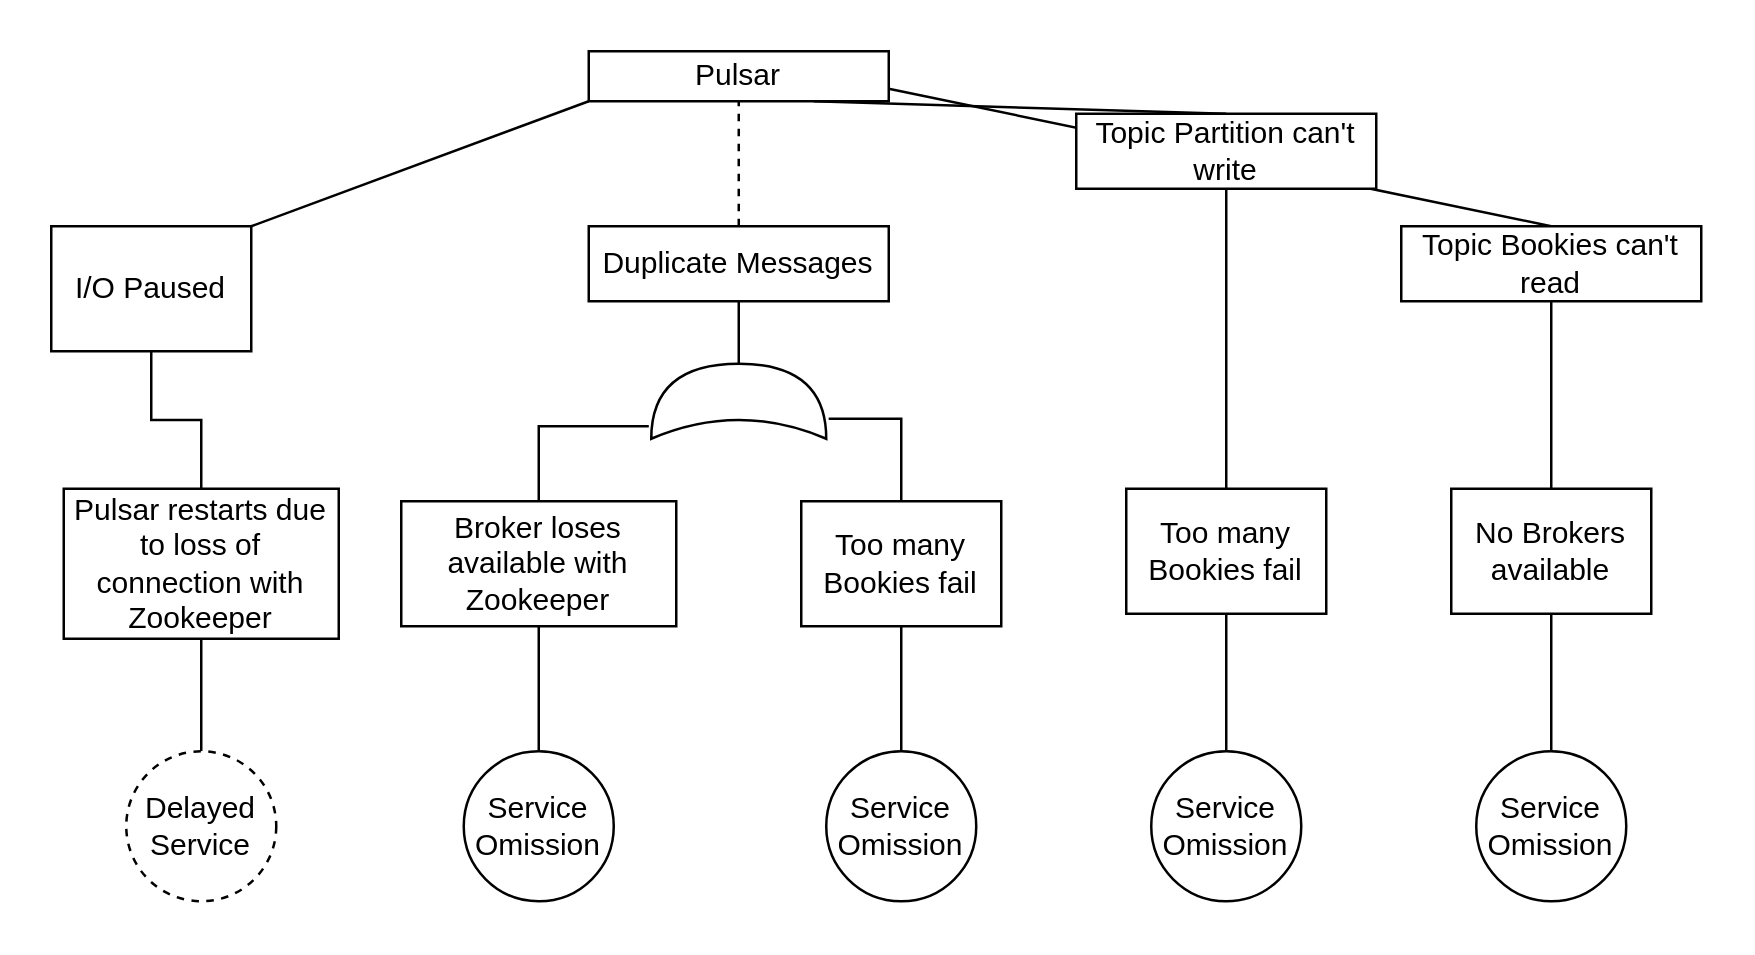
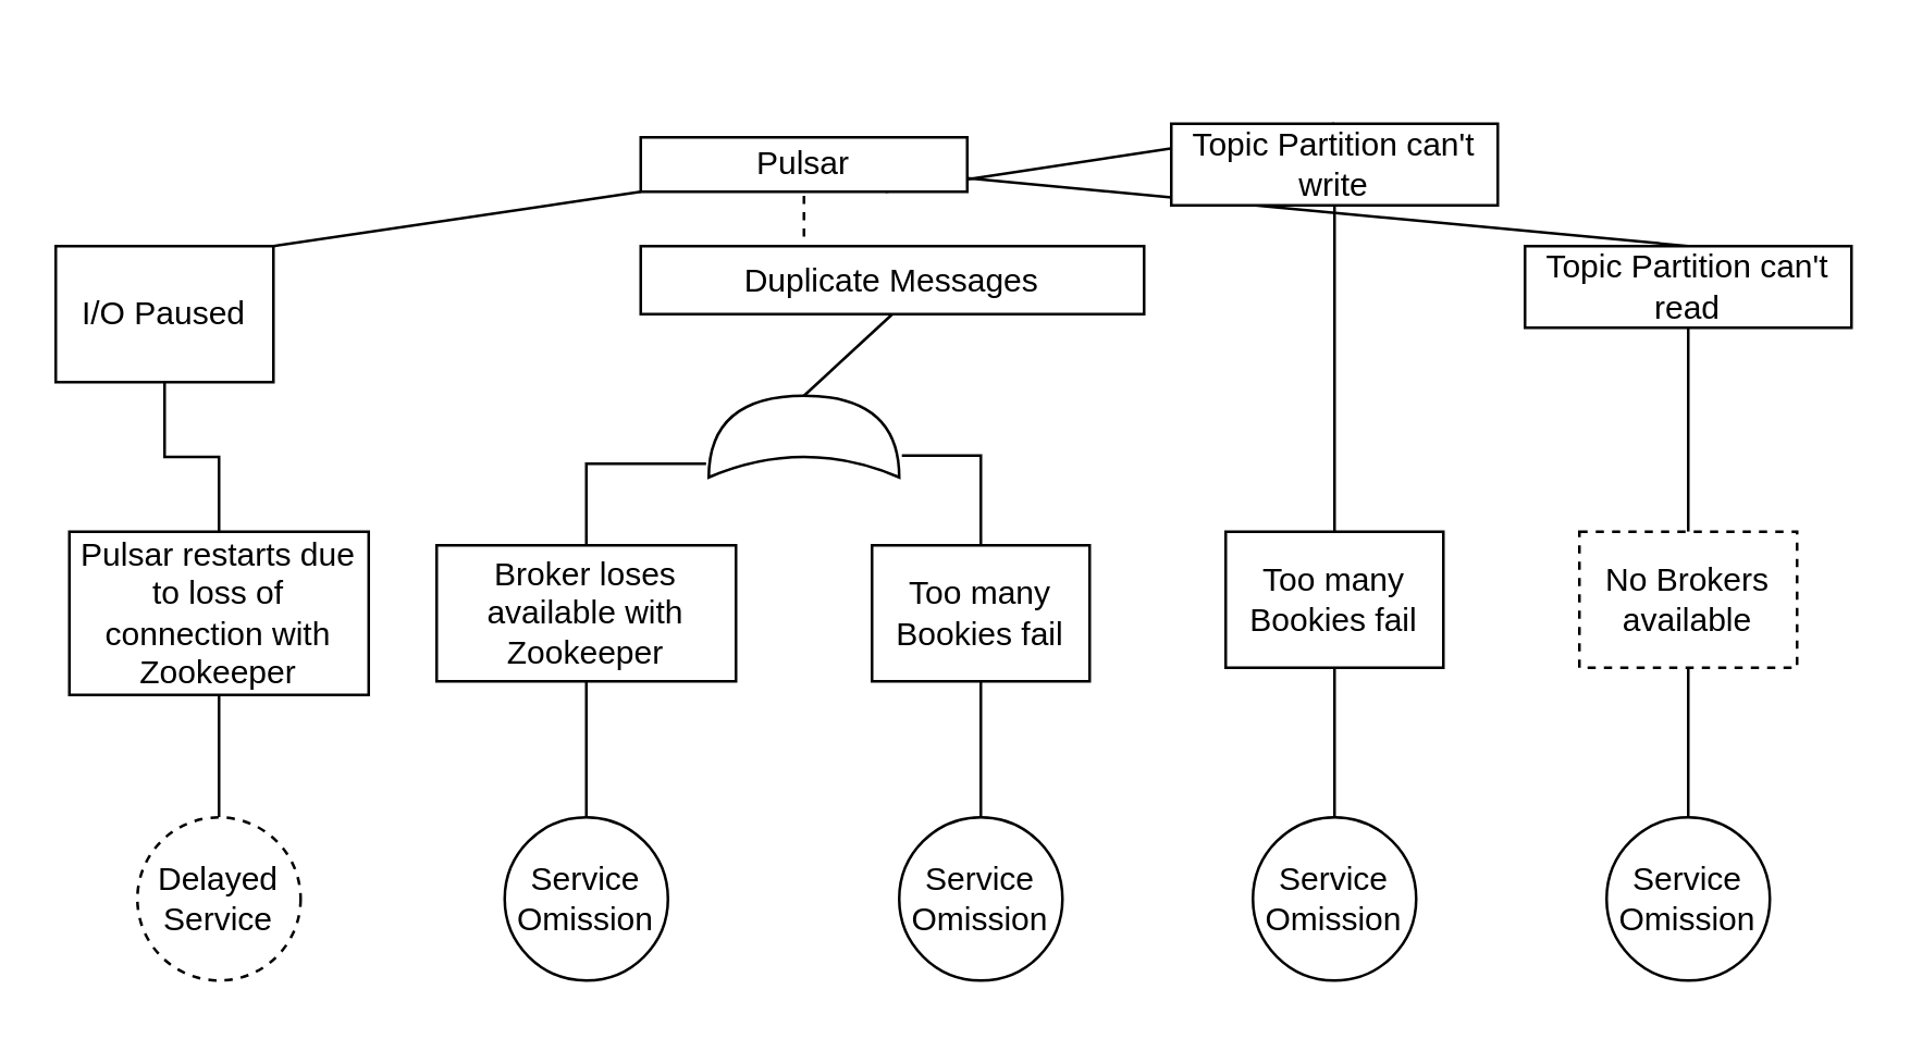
- <mxCell id="4" value="Pulsar" style="rounded=0;whiteSpace=wrap;html=1;" parent="1" vertex="1"><mxGeometry x="235" y="20" width="120" height="20" as="geometry" /></mxCell>
+ <mxCell id="4" value="Pulsar" style="rounded=0;whiteSpace=wrap;html=1;" parent="1" vertex="1"><mxGeometry x="235" y="50" width="120" height="20" as="geometry" /></mxCell>
- <mxCell id="7" value="Duplicate Messages" style="rounded=0;whiteSpace=wrap;html=1;" vertex="1" parent="1"><mxGeometry x="235" y="90" width="120" height="30" as="geometry" /></mxCell>
+ <mxCell id="7" value="Duplicate Messages" style="rounded=0;whiteSpace=wrap;html=1;" vertex="1" parent="1"><mxGeometry x="235" y="90" width="185" height="25" as="geometry" /></mxCell>
- <mxCell id="29" value="Topic Bookies can't read" style="rounded=0;whiteSpace=wrap;html=1;" vertex="1" parent="1"><mxGeometry x="560" y="90" width="120" height="30" as="geometry" /></mxCell>
+ <mxCell id="29" value="Topic Partition can't read" style="rounded=0;whiteSpace=wrap;html=1;" vertex="1" parent="1"><mxGeometry x="560" y="90" width="120" height="30" as="geometry" /></mxCell>
- <mxCell id="31" value="No Brokers available" style="rounded=0;whiteSpace=wrap;html=1;" vertex="1" parent="1"><mxGeometry x="580" y="195" width="80" height="50" as="geometry" /></mxCell>
+ <mxCell id="31" value="No Brokers available" style="rounded=0;whiteSpace=wrap;html=1;dashed=1;" vertex="1" parent="1"><mxGeometry x="580" y="195" width="80" height="50" as="geometry" /></mxCell>
